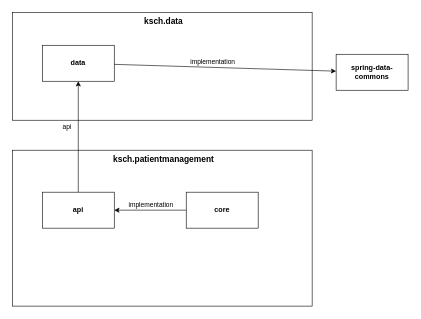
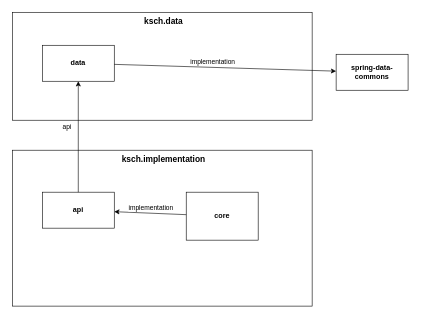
- <mxCell id="3" value="ksch.patientmanagement" style="html=1;align=center;spacingLeft=4;verticalAlign=middle;strokeColor=none;fillColor=none;fontStyle=1;strokeWidth=1;fontSize=14;" vertex="1" parent="2"><mxGeometry width="500" height="30" as="geometry" /></mxCell>
+ <mxCell id="3" value="ksch.implementation" style="html=1;align=center;spacingLeft=4;verticalAlign=middle;strokeColor=none;fillColor=none;fontStyle=1;strokeWidth=1;fontSize=14;" vertex="1" parent="2"><mxGeometry width="500" height="30" as="geometry" /></mxCell>
- <mxCell id="7" value="core" style="rounded=0;whiteSpace=wrap;html=1;fontStyle=1" vertex="1" parent="5"><mxGeometry x="290" y="40" width="120" height="60" as="geometry" /></mxCell>
+ <mxCell id="7" value="core" style="rounded=0;whiteSpace=wrap;html=1;fontStyle=1" vertex="1" parent="5"><mxGeometry x="290" y="40" width="120" height="80" as="geometry" /></mxCell>
